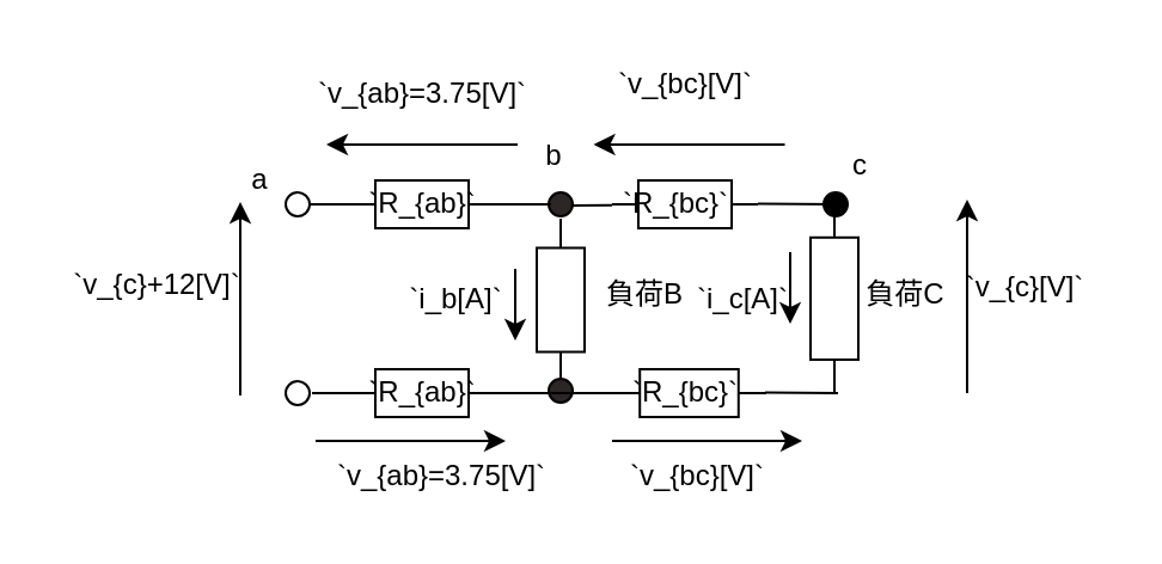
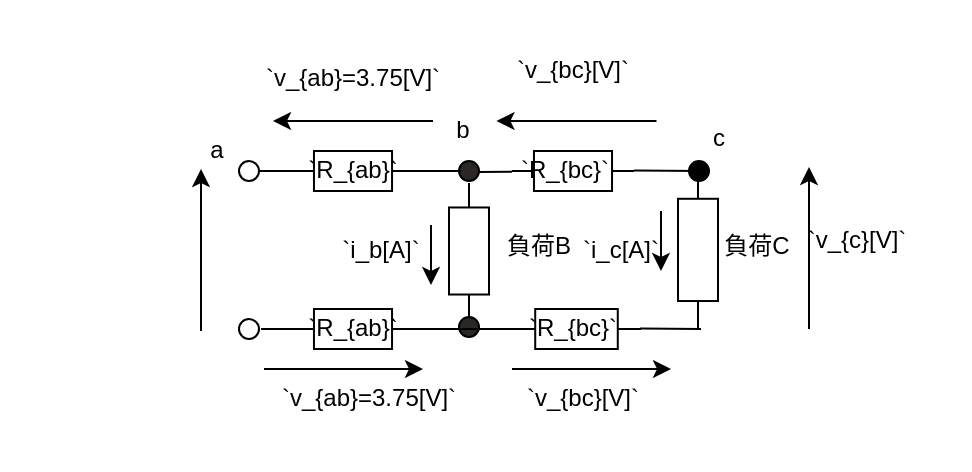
- <mxCell id="46" value="`v_{c}+12[V]`" style="text;html=1;align=center;verticalAlign=middle;resizable=0;points=[];autosize=1;strokeColor=none;fillColor=none;" vertex="1" parent="1"><mxGeometry x="20" y="104.44" width="90" height="30" as="geometry" /></mxCell>
